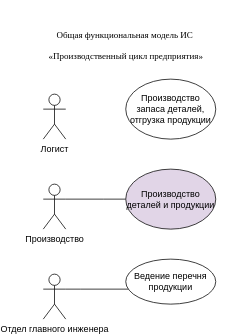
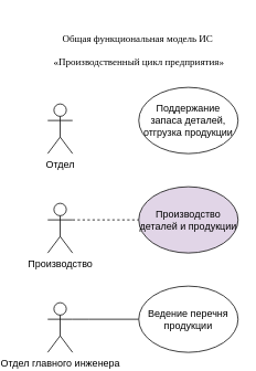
- <mxCell id="8" value="Производство запаса деталей, отгрузка продукции" style="ellipse;whiteSpace=wrap;html=1;" vertex="1" parent="1"><mxGeometry x="130" y="105" width="120" height="80" as="geometry" /></mxCell>
+ <mxCell id="8" value="Поддержание запаса деталей, отгрузка продукции" style="ellipse;whiteSpace=wrap;html=1;" vertex="1" parent="1"><mxGeometry x="130" y="105" width="120" height="80" as="geometry" /></mxCell>
- <mxCell id="4" value="Логист" style="shape=umlActor;verticalLabelPosition=bottom;verticalAlign=top;html=1;outlineConnect=0;" vertex="1" parent="1"><mxGeometry x="20" y="125" width="30" height="60" as="geometry" /></mxCell>
+ <mxCell id="4" value="Отдел" style="shape=umlActor;verticalLabelPosition=bottom;verticalAlign=top;html=1;outlineConnect=0;" vertex="1" parent="1"><mxGeometry x="20" y="125" width="30" height="60" as="geometry" /></mxCell>
- <mxCell id="2" value="" style="edgeStyle=orthogonalEdgeStyle;rounded=0;orthogonalLoop=1;jettySize=auto;html=1;endArrow=none;endFill=0;" edge="1" parent="1" source="3" target="9"><mxGeometry relative="1" as="geometry"><Array as="points"><mxPoint x="100" y="265" /><mxPoint x="100" y="265" /></Array></mxGeometry></mxCell>
+ <mxCell id="2" value="" style="edgeStyle=orthogonalEdgeStyle;rounded=0;orthogonalLoop=1;jettySize=auto;html=1;endArrow=none;endFill=0;dashed=1;" edge="1" parent="1" source="3" target="9"><mxGeometry relative="1" as="geometry"><Array as="points"><mxPoint x="100" y="265" /><mxPoint x="100" y="265" /></Array></mxGeometry></mxCell>
- <mxCell id="10" value="Ведение перечня продукции" style="ellipse;whiteSpace=wrap;html=1;" vertex="1" parent="1"><mxGeometry x="130" y="345" width="120" height="60" as="geometry" /></mxCell>
+ <mxCell id="10" value="Ведение перечня продукции" style="ellipse;whiteSpace=wrap;html=1;" vertex="1" parent="1"><mxGeometry x="130" y="345" width="120" height="80" as="geometry" /></mxCell>
